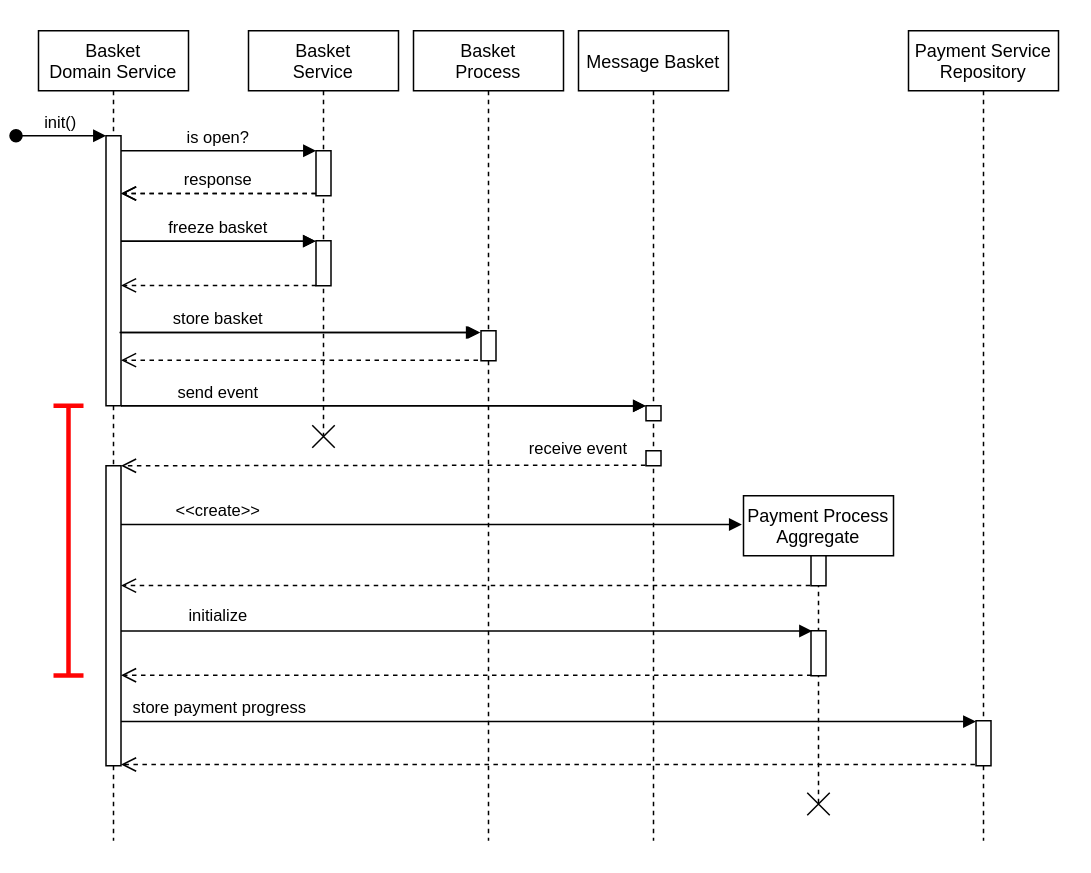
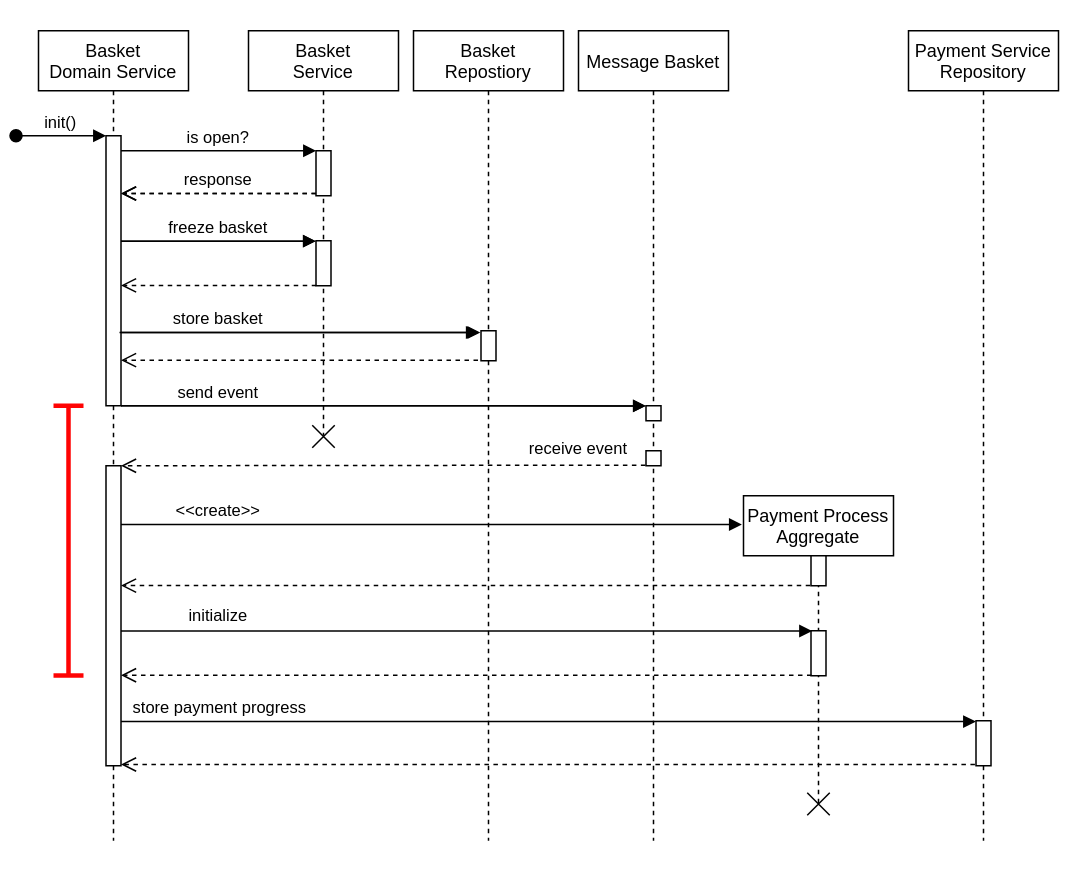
- <mxCell id="21" value="Basket&#10;Process" style="shape=umlLifeline;perimeter=lifelinePerimeter;container=1;collapsible=0;recursiveResize=0;rounded=0;shadow=0;strokeWidth=1;fillColor=#FFFFFF;strokeColor=#000000;" vertex="1" parent="1"><mxGeometry x="270" y="20" width="100" height="540" as="geometry" /></mxCell>
+ <mxCell id="21" value="Basket&#10;Repostiory" style="shape=umlLifeline;perimeter=lifelinePerimeter;container=1;collapsible=0;recursiveResize=0;rounded=0;shadow=0;strokeWidth=1;fillColor=#FFFFFF;strokeColor=#000000;" vertex="1" parent="1"><mxGeometry x="270" y="20" width="100" height="540" as="geometry" /></mxCell>
